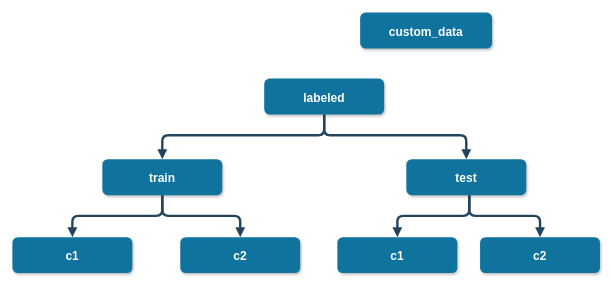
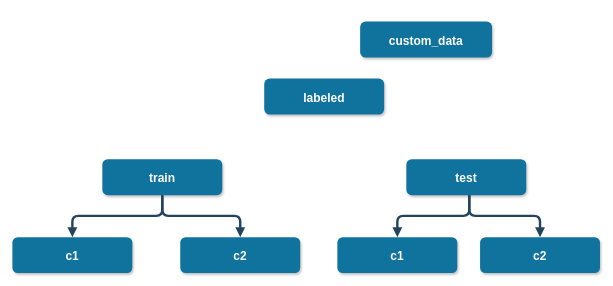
- <mxCell id="2" value="custom_data" style="rounded=1;fillColor=#10739E;strokeColor=none;shadow=1;gradientColor=none;fontStyle=1;fontColor=#FFFFFF;fontSize=20;" parent="1" vertex="1"><mxGeometry x="600" y="20.5" width="220" height="60" as="geometry" /></mxCell>
+ <mxCell id="2" value="custom_data" style="rounded=1;fillColor=#10739E;strokeColor=none;shadow=1;gradientColor=none;fontStyle=1;fontColor=#FFFFFF;fontSize=20;" parent="1" vertex="1"><mxGeometry x="600" y="35.5" width="220" height="60" as="geometry" /></mxCell>
- <mxCell id="6" value="" style="edgeStyle=elbowEdgeStyle;elbow=vertical;strokeWidth=4;endArrow=block;endFill=1;fontStyle=1;strokeColor=#23445D;entryX=0.5;entryY=0;entryDx=0;entryDy=0;exitX=0.5;exitY=1;exitDx=0;exitDy=0;" edge="1" parent="1" source="3" target="4"><mxGeometry x="-178" y="275.5" width="100" height="100" as="geometry"><mxPoint x="472" y="190.5" as="sourcePoint" /><mxPoint x="272" y="240.5" as="targetPoint" /><Array as="points"><mxPoint x="370" y="225" /></Array></mxGeometry></mxCell>
- <mxCell id="7" value="" style="edgeStyle=elbowEdgeStyle;elbow=vertical;strokeWidth=4;endArrow=block;endFill=1;fontStyle=1;strokeColor=#23445D;entryX=0.5;entryY=0;entryDx=0;entryDy=0;exitX=0.5;exitY=1;exitDx=0;exitDy=0;" edge="1" parent="1" source="3" target="5"><mxGeometry x="-168" y="285.5" width="100" height="100" as="geometry"><mxPoint x="482" y="200.5" as="sourcePoint" /><mxPoint x="282" y="295" as="targetPoint" /><Array as="points"><mxPoint x="570" y="225" /></Array></mxGeometry></mxCell>
